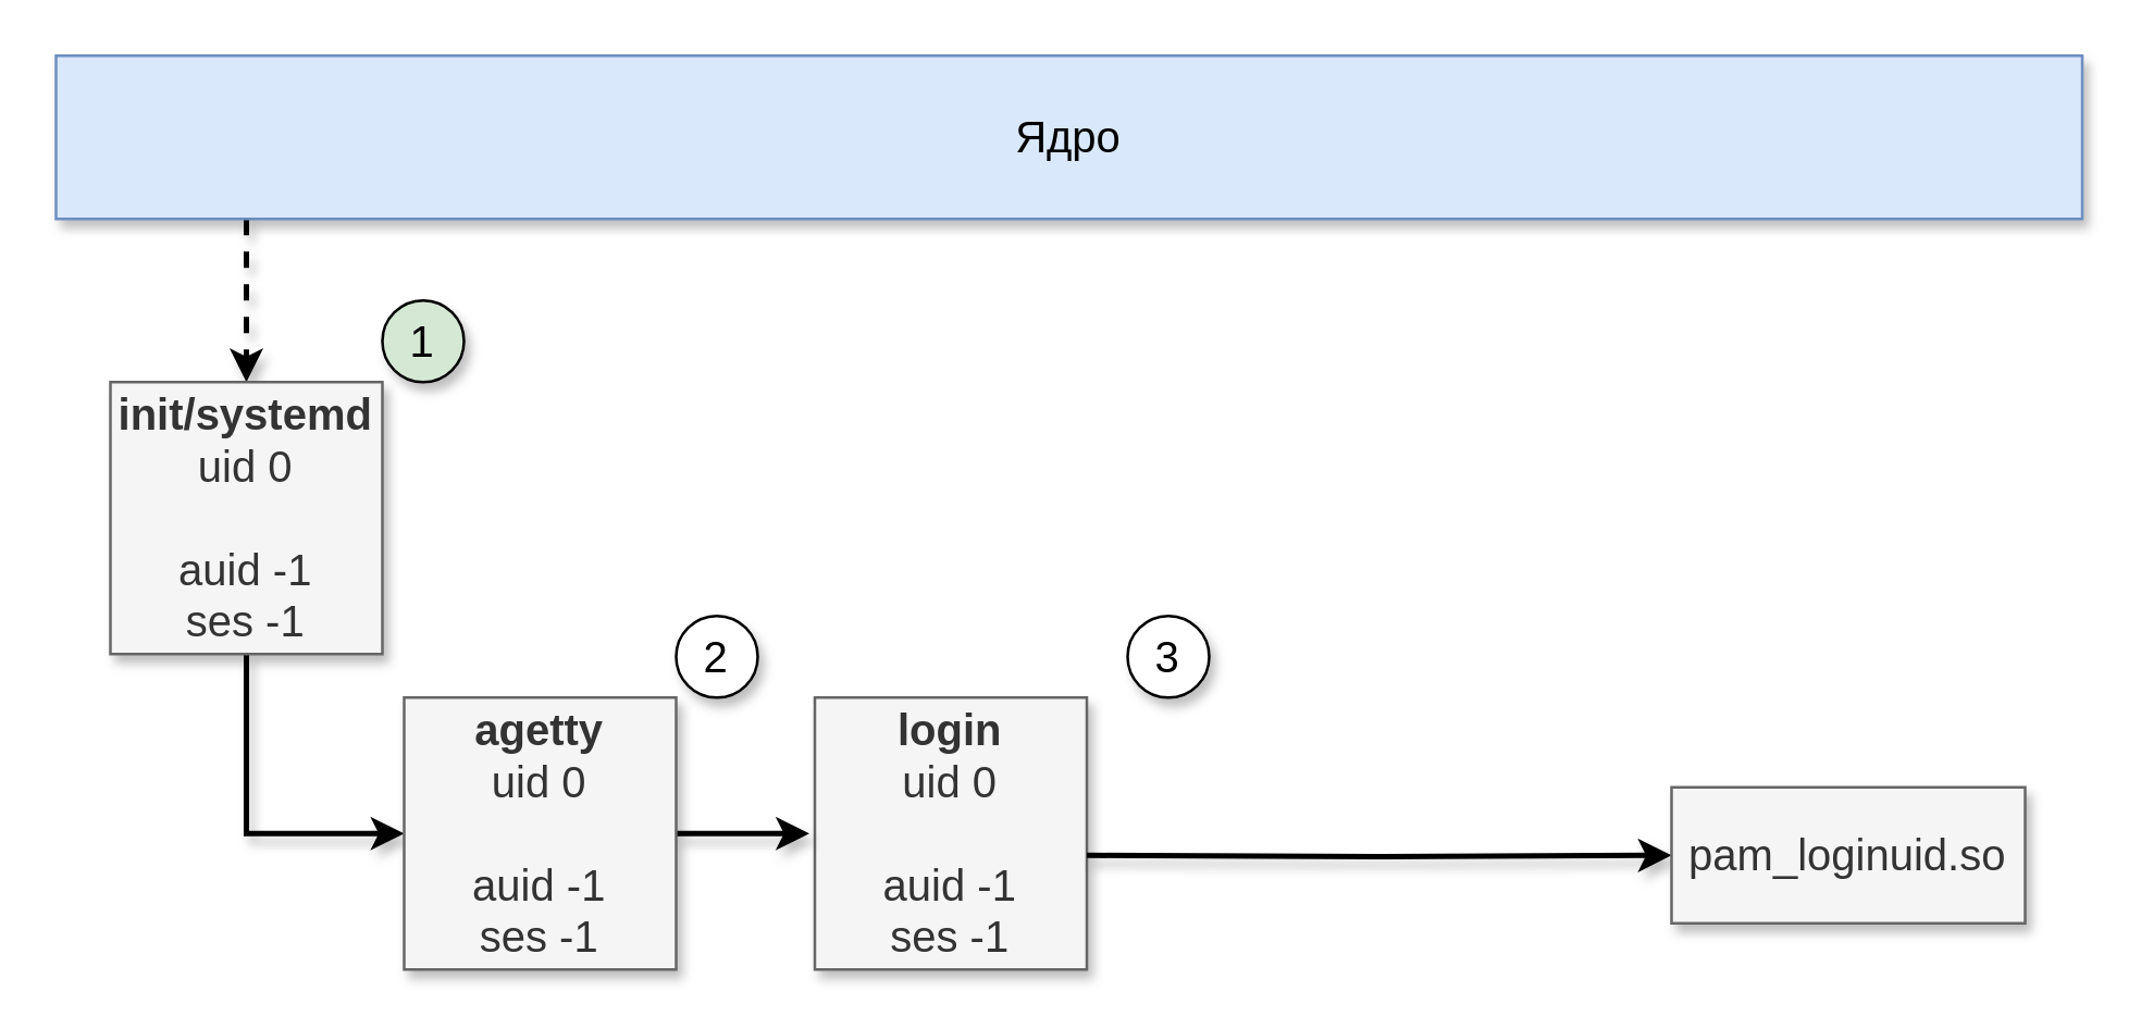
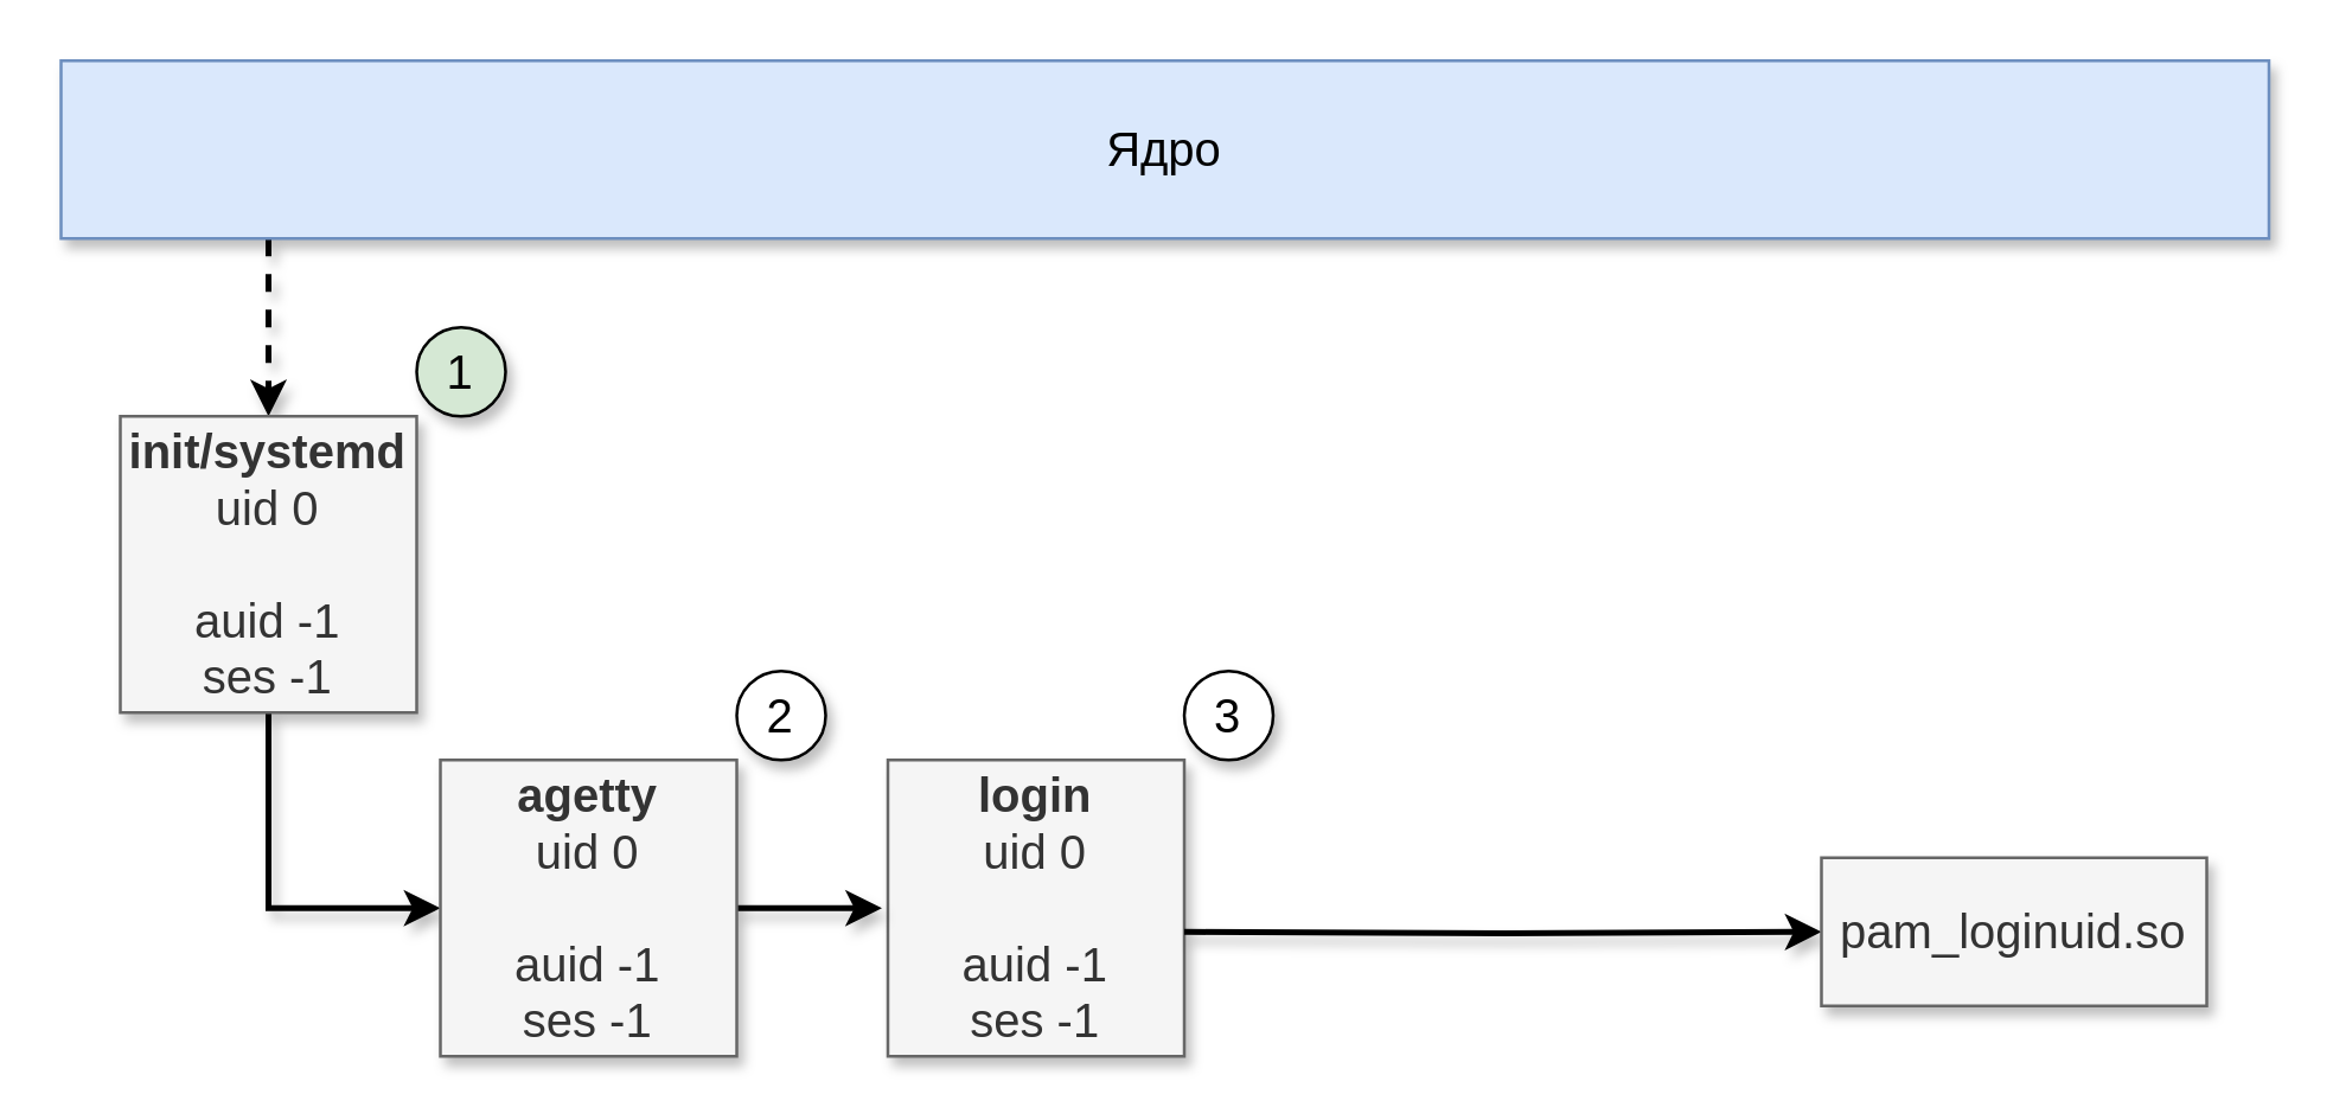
- <mxCell id="11" value="&lt;font style=&quot;font-size: 16px&quot;&gt;3&lt;/font&gt;" style="ellipse;whiteSpace=wrap;html=1;aspect=fixed;shadow=1;" parent="1" vertex="1"><mxGeometry x="414" y="226" width="30" height="30" as="geometry" /></mxCell>
+ <mxCell id="11" value="&lt;font style=&quot;font-size: 16px&quot;&gt;3&lt;/font&gt;" style="ellipse;whiteSpace=wrap;html=1;aspect=fixed;shadow=1;" parent="1" vertex="1"><mxGeometry x="399" y="226" width="30" height="30" as="geometry" /></mxCell>
